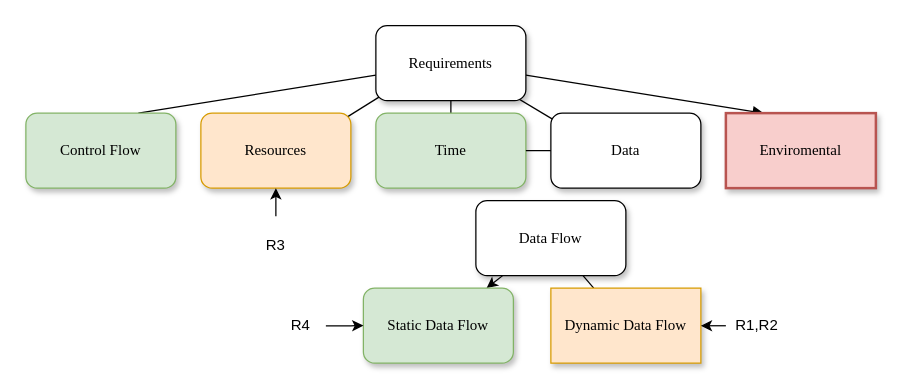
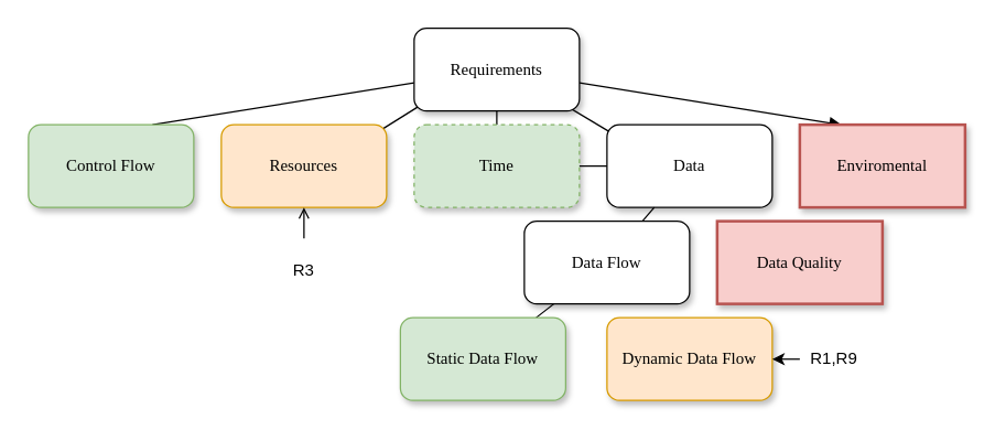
- <mxCell id="11" value="Time" style="whiteSpace=wrap;html=1;rounded=1;shadow=1;labelBackgroundColor=none;strokeWidth=1;fontFamily=Verdana;fontSize=12;align=center;fillColor=#d5e8d4;strokeColor=#82b366;" parent="1" vertex="1"><mxGeometry x="300" y="90" width="120" height="60" as="geometry" /></mxCell>
+ <mxCell id="11" value="Time" style="whiteSpace=wrap;html=1;rounded=1;shadow=1;labelBackgroundColor=none;strokeWidth=1;fontFamily=Verdana;fontSize=12;align=center;fillColor=#d5e8d4;strokeColor=#82b366;dashed=1;" parent="1" vertex="1"><mxGeometry x="300" y="90" width="120" height="60" as="geometry" /></mxCell>
+ <mxCell id="16" value="" style="rounded=0;html=1;labelBackgroundColor=none;startArrow=none;startFill=0;startSize=5;endArrow=none;endFill=0;endSize=5;jettySize=auto;orthogonalLoop=1;strokeWidth=1;fontFamily=Verdana;fontSize=12" parent="1" source="9" target="14" edge="1"><mxGeometry x="-0.261" y="-13" relative="1" as="geometry"><mxPoint as="offset" /></mxGeometry></mxCell>
- <mxCell id="25" style="edgeStyle=orthogonalEdgeStyle;rounded=0;orthogonalLoop=1;jettySize=auto;html=1;entryX=0.5;entryY=1;entryDx=0;entryDy=0;" edge="1" parent="1" source="26" target="10"><mxGeometry relative="1" as="geometry" /></mxCell>
+ <mxCell id="25" style="edgeStyle=orthogonalEdgeStyle;rounded=0;orthogonalLoop=1;jettySize=auto;html=1;entryX=0.5;entryY=1;entryDx=0;entryDy=0;endArrow=open;" edge="1" parent="1" source="26" target="10"><mxGeometry relative="1" as="geometry" /></mxCell>
+ <mxCell id="15" value="Data Quality" style="whiteSpace=wrap;html=1;rounded=0;shadow=1;labelBackgroundColor=none;strokeWidth=2;fontFamily=Verdana;fontSize=12;align=center;fillColor=#f8cecc;strokeColor=#b85450;" parent="1" vertex="1"><mxGeometry x="520" y="160" width="120" height="60" as="geometry" /></mxCell>
- <mxCell id="12" style="rounded=0;orthogonalLoop=1;jettySize=auto;html=1;endArrow=classic;startFill=0;" parent="1" source="14" target="18" edge="1"><mxGeometry relative="1" as="geometry" /></mxCell>
+ <mxCell id="12" style="rounded=0;orthogonalLoop=1;jettySize=auto;html=1;endArrow=none;startFill=0;" parent="1" source="14" target="18" edge="1"><mxGeometry relative="1" as="geometry" /></mxCell>
- <mxCell id="13" style="rounded=0;orthogonalLoop=1;jettySize=auto;html=1;endArrow=none;startFill=0;" parent="1" source="14" target="19" edge="1"><mxGeometry relative="1" as="geometry" /></mxCell>
- <mxCell id="21" value="R4" style="text;html=1;align=center;verticalAlign=middle;whiteSpace=wrap;rounded=0;" parent="1" vertex="1"><mxGeometry x="220" y="236.25" width="40" height="47.5" as="geometry" /></mxCell>
- <mxCell id="20" style="edgeStyle=orthogonalEdgeStyle;rounded=0;orthogonalLoop=1;jettySize=auto;html=1;" parent="1" source="21" target="18" edge="1"><mxGeometry relative="1" as="geometry" /></mxCell>
- <mxCell id="19" value="Dynamic Data Flow" style="whiteSpace=wrap;html=1;shadow=1;labelBackgroundColor=none;strokeWidth=1;fontFamily=Verdana;fontSize=12;align=center;fillColor=#ffe6cc;strokeColor=#d79b00;rounded=0;" parent="1" vertex="1"><mxGeometry x="440" y="230" width="120" height="60" as="geometry" /></mxCell>
+ <mxCell id="19" value="Dynamic Data Flow" style="whiteSpace=wrap;html=1;rounded=1;shadow=1;labelBackgroundColor=none;strokeWidth=1;fontFamily=Verdana;fontSize=12;align=center;fillColor=#ffe6cc;strokeColor=#d79b00;" parent="1" vertex="1"><mxGeometry x="440" y="230" width="120" height="60" as="geometry" /></mxCell>
- <mxCell id="24" value="R1,R2" style="text;html=1;align=center;verticalAlign=middle;whiteSpace=wrap;rounded=0;" vertex="1" parent="1"><mxGeometry x="580" y="236.25" width="50" height="47.5" as="geometry" /></mxCell>
+ <mxCell id="24" value="R1,R9" style="text;html=1;align=center;verticalAlign=middle;whiteSpace=wrap;rounded=0;" vertex="1" parent="1"><mxGeometry x="580" y="236.25" width="50" height="47.5" as="geometry" /></mxCell>
